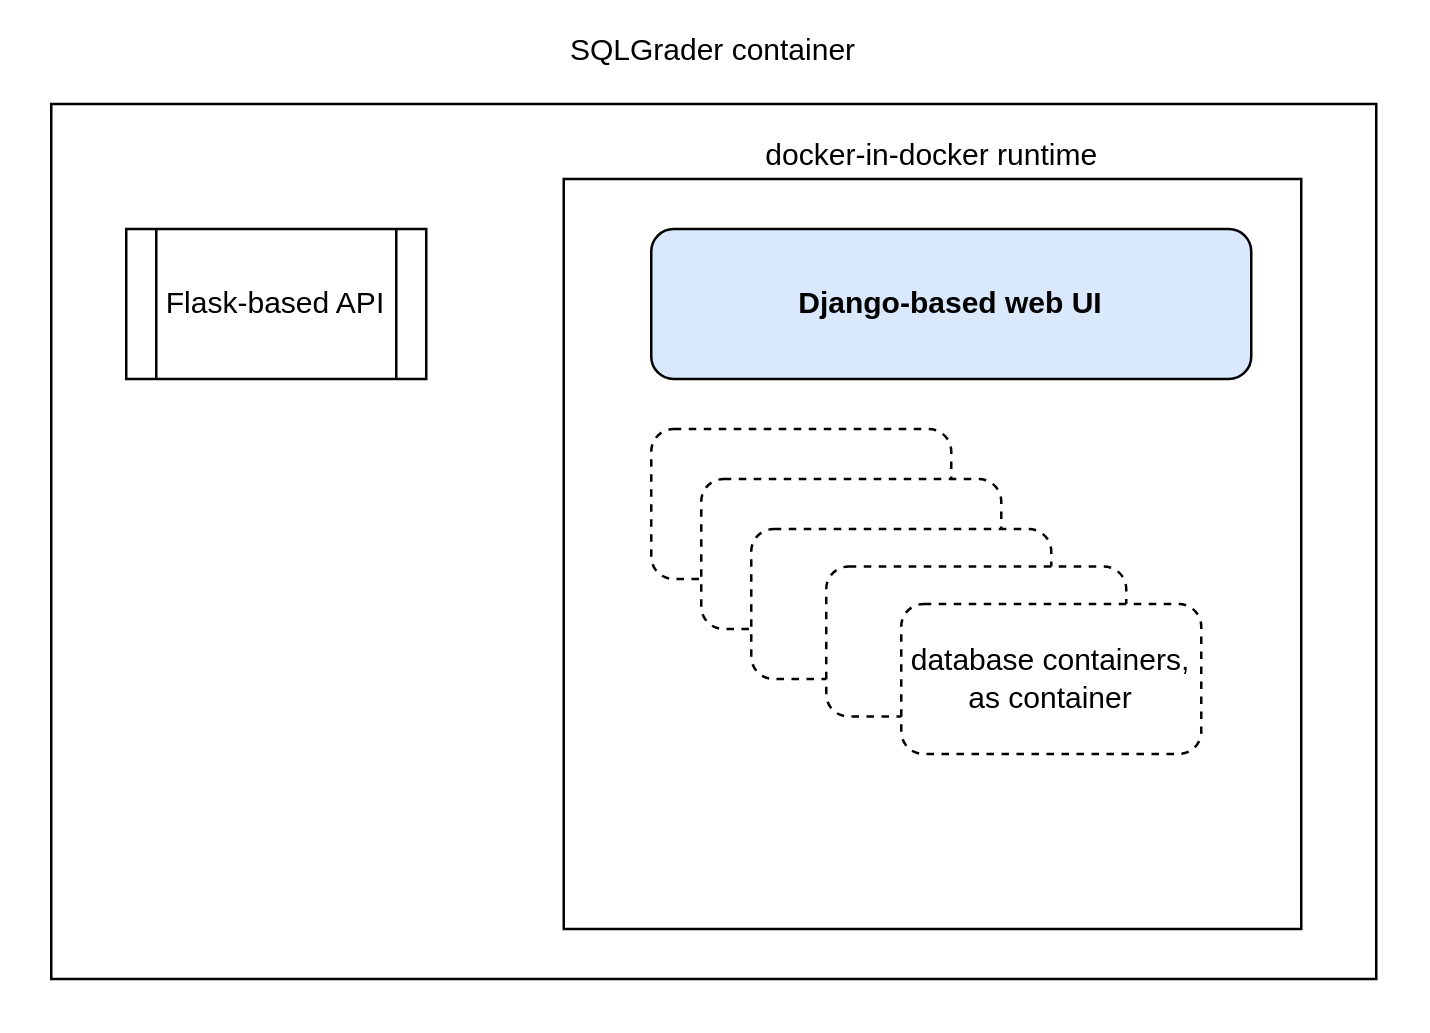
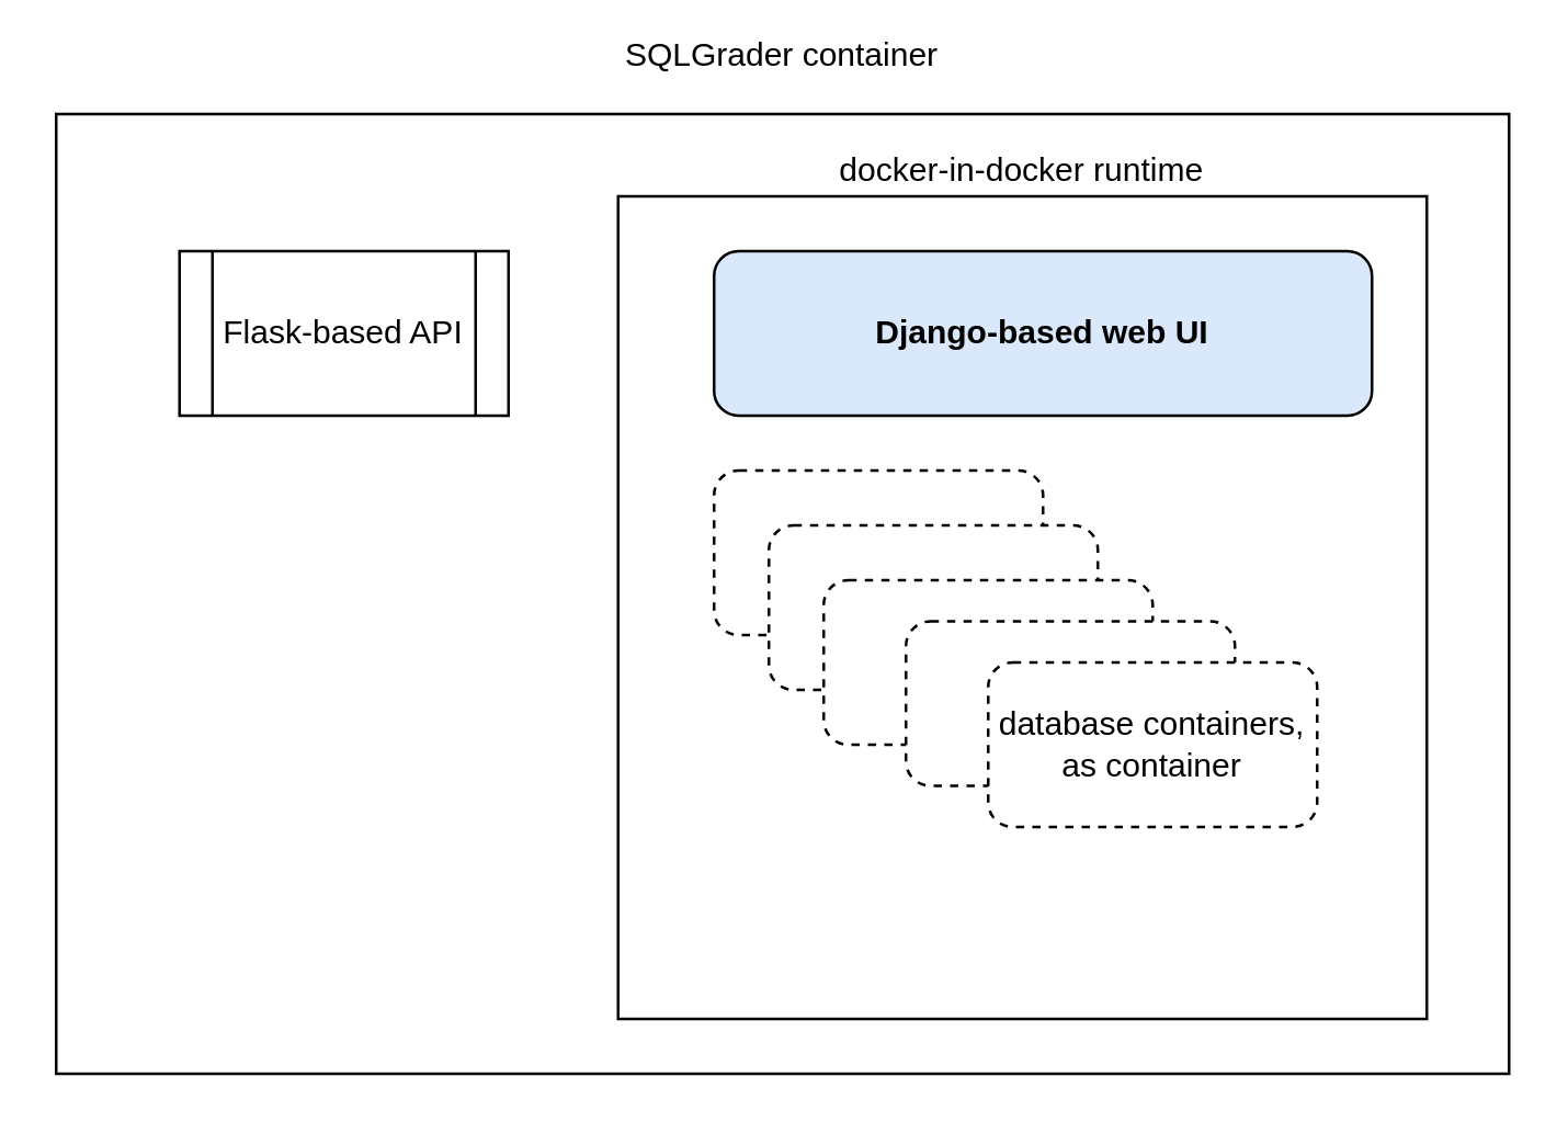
- <mxCell id="3" value="Flask-based API" style="shape=process;whiteSpace=wrap;html=1;backgroundOutline=1;align=center;" parent="1" vertex="1"><mxGeometry x="50" y="70" width="120" height="60" as="geometry" /></mxCell>
+ <mxCell id="3" value="Flask-based API" style="shape=process;whiteSpace=wrap;html=1;backgroundOutline=1;align=center;" parent="1" vertex="1"><mxGeometry x="65" y="70" width="120" height="60" as="geometry" /></mxCell>
